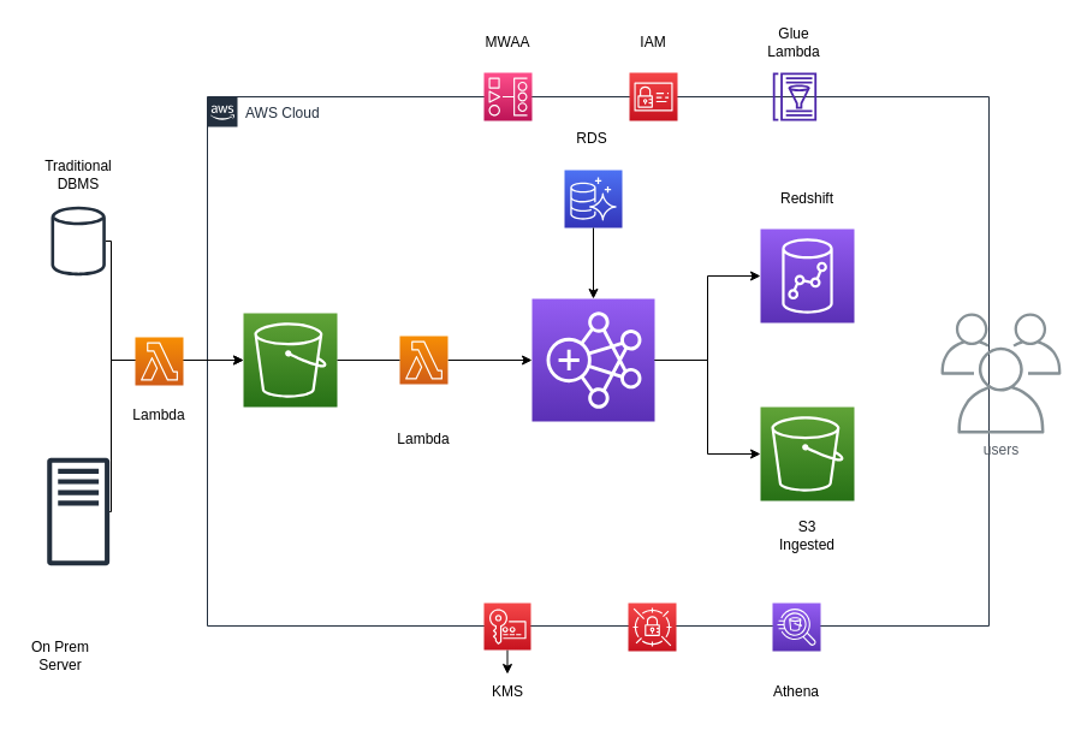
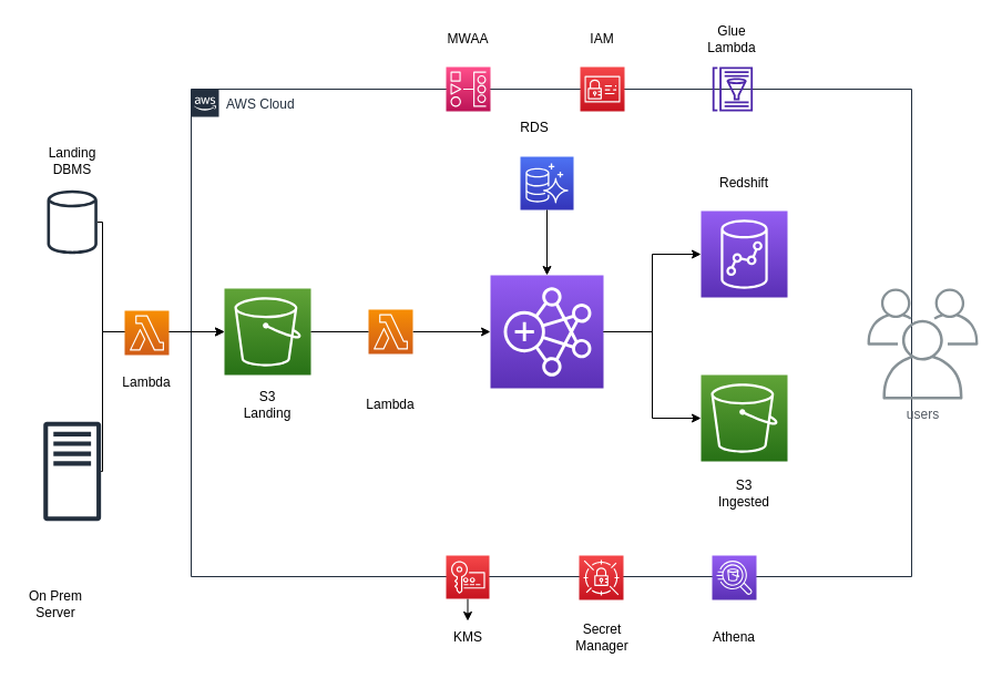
- <mxCell id="6" value="RDS" style="text;html=1;strokeColor=none;fillColor=none;align=center;verticalAlign=middle;whiteSpace=wrap;rounded=0;" parent="2" vertex="1"><mxGeometry x="290" y="20" width="60" height="30" as="geometry" /></mxCell>
+ <mxCell id="6" value="RDS" style="text;html=1;strokeColor=none;fillColor=none;align=center;verticalAlign=middle;whiteSpace=wrap;rounded=0;" parent="2" vertex="1"><mxGeometry x="280" y="20" width="60" height="30" as="geometry" /></mxCell>
- <mxCell id="33" value="Traditional DBMS" style="text;html=1;strokeColor=none;fillColor=none;align=center;verticalAlign=middle;whiteSpace=wrap;rounded=0;" parent="1" vertex="1"><mxGeometry x="35" y="130" width="60" height="30" as="geometry" /></mxCell>
+ <mxCell id="33" value="Landing DBMS" style="text;html=1;strokeColor=none;fillColor=none;align=center;verticalAlign=middle;whiteSpace=wrap;rounded=0;" parent="1" vertex="1"><mxGeometry x="35" y="130" width="60" height="30" as="geometry" /></mxCell>
+ <mxCell id="5" value="S3 Landing" style="text;html=1;strokeColor=none;fillColor=none;align=center;verticalAlign=middle;whiteSpace=wrap;rounded=0;" parent="2" vertex="1"><mxGeometry x="39" y="270" width="60" height="30" as="geometry" /></mxCell>
+ <mxCell id="39" value="Secret Manager" style="text;html=1;strokeColor=none;fillColor=none;align=center;verticalAlign=middle;whiteSpace=wrap;rounded=0;" parent="1" vertex="1"><mxGeometry x="513" y="560" width="60" height="30" as="geometry" /></mxCell>
